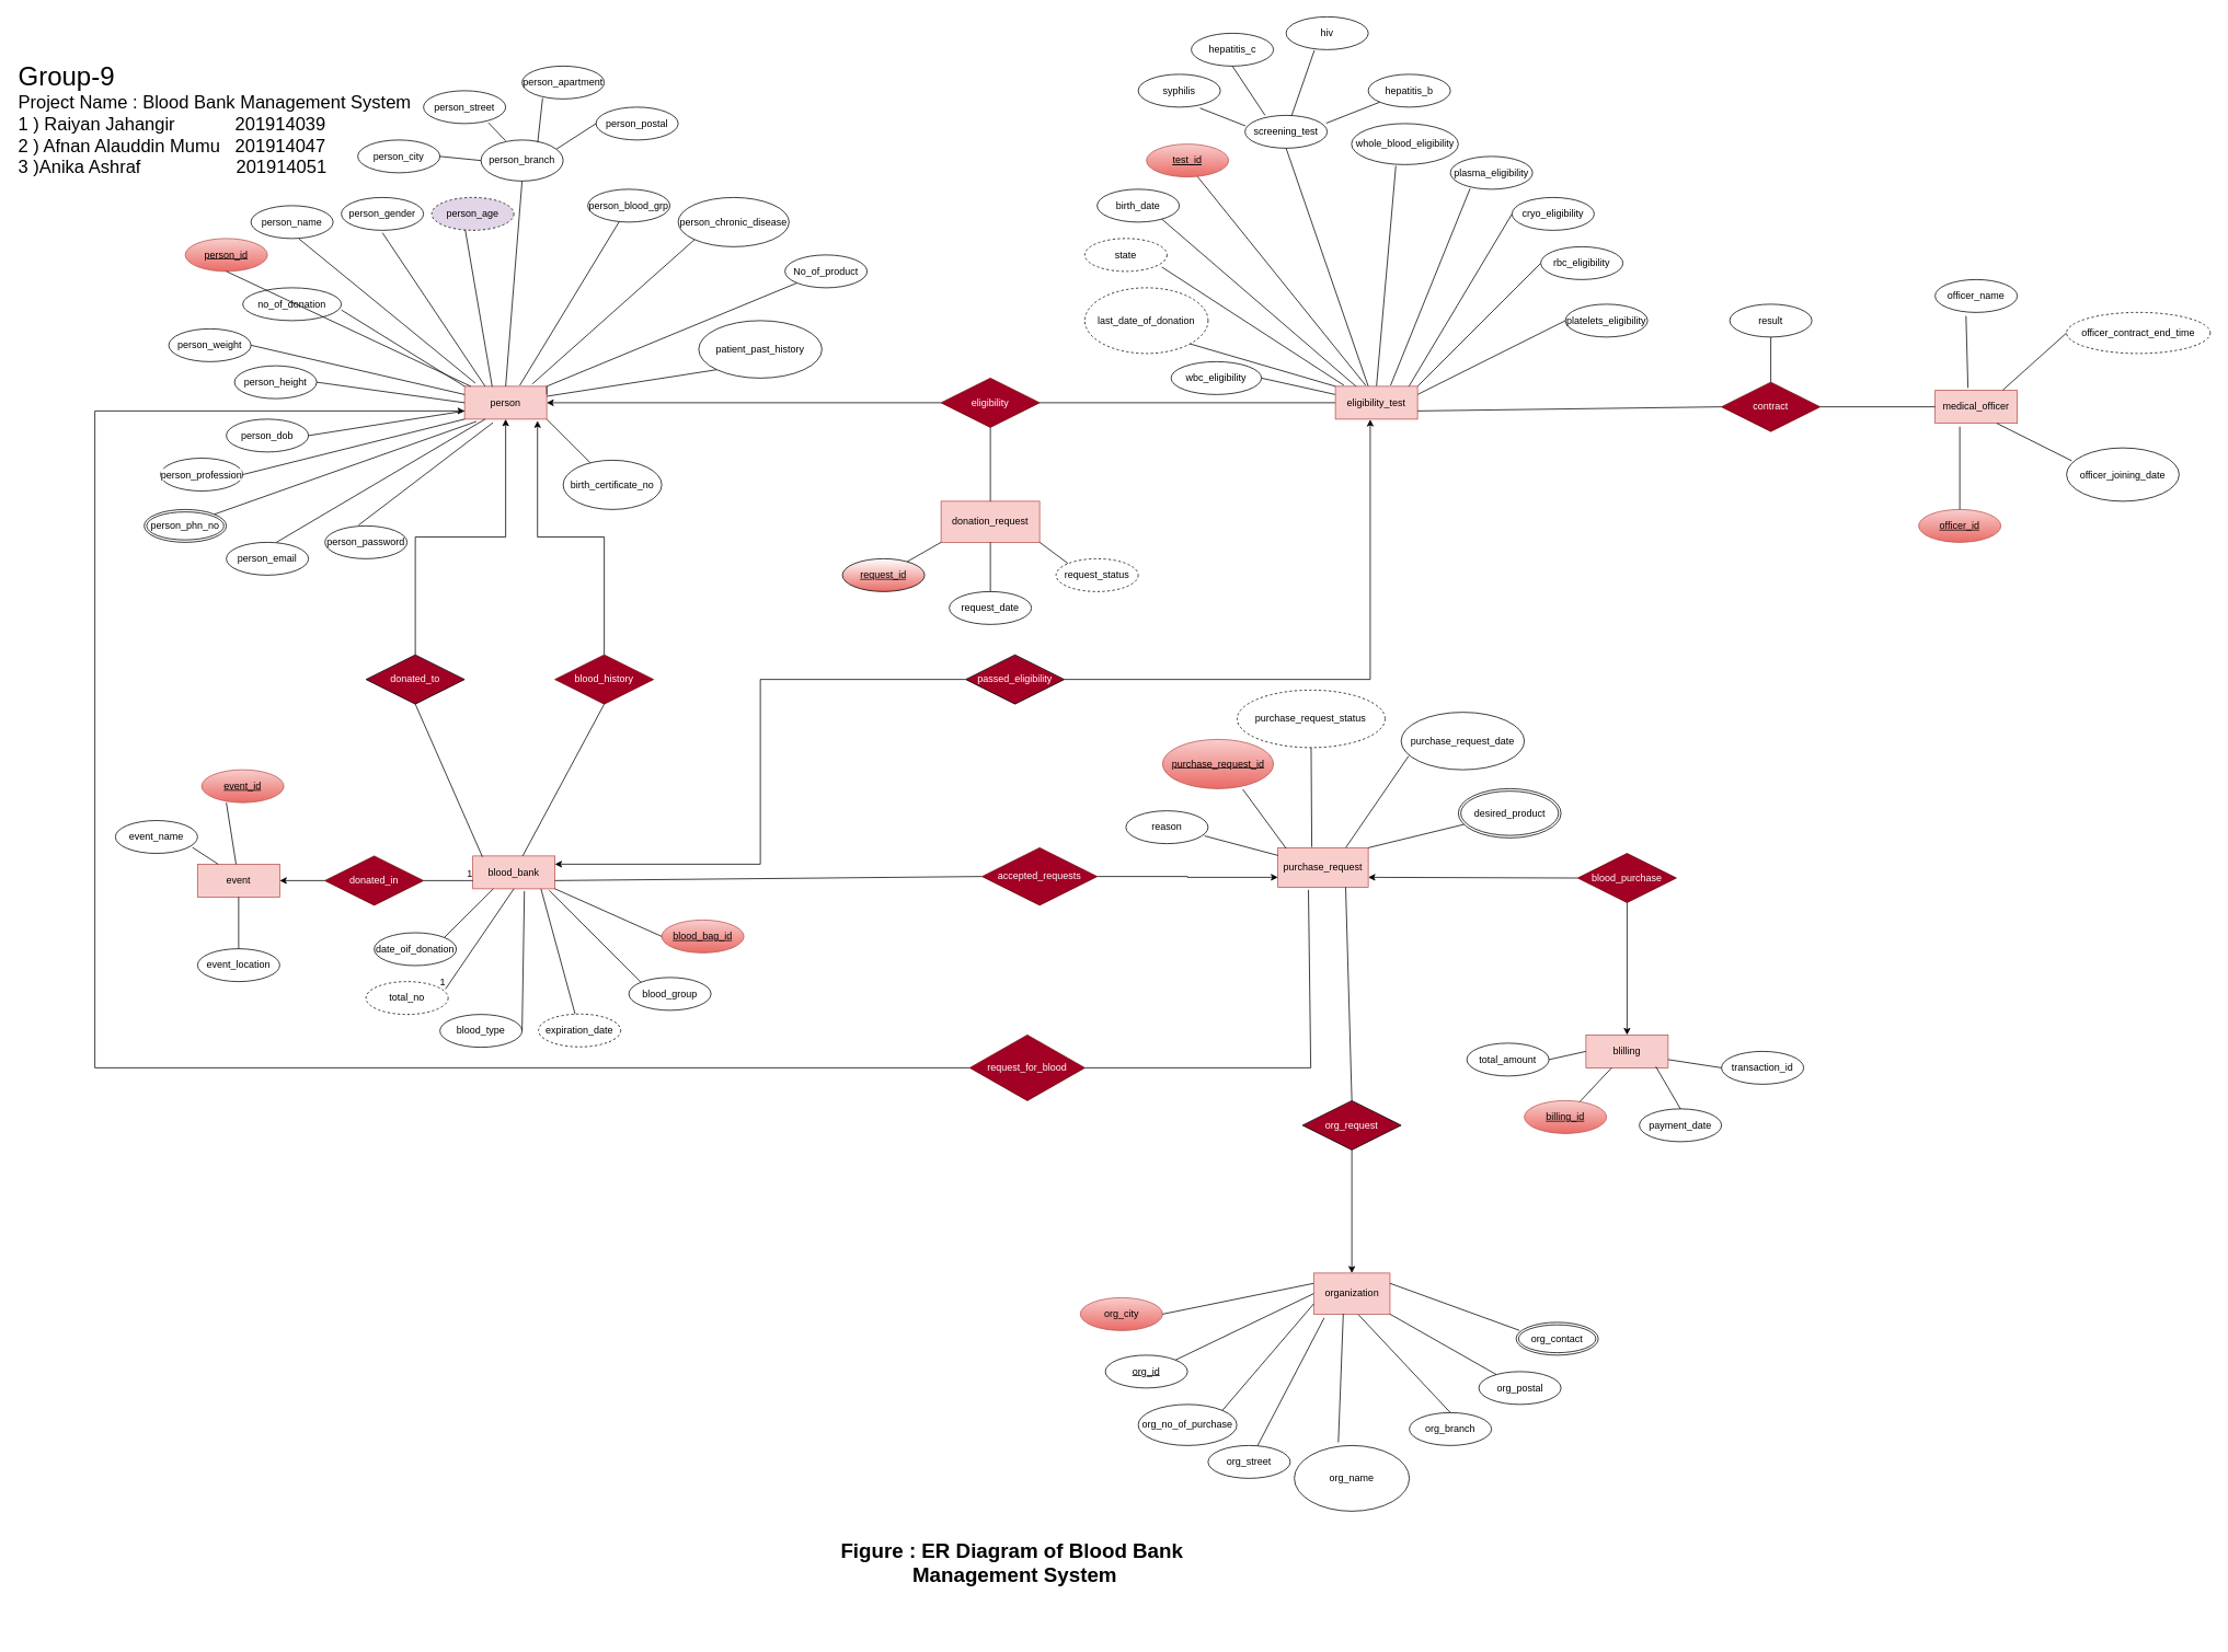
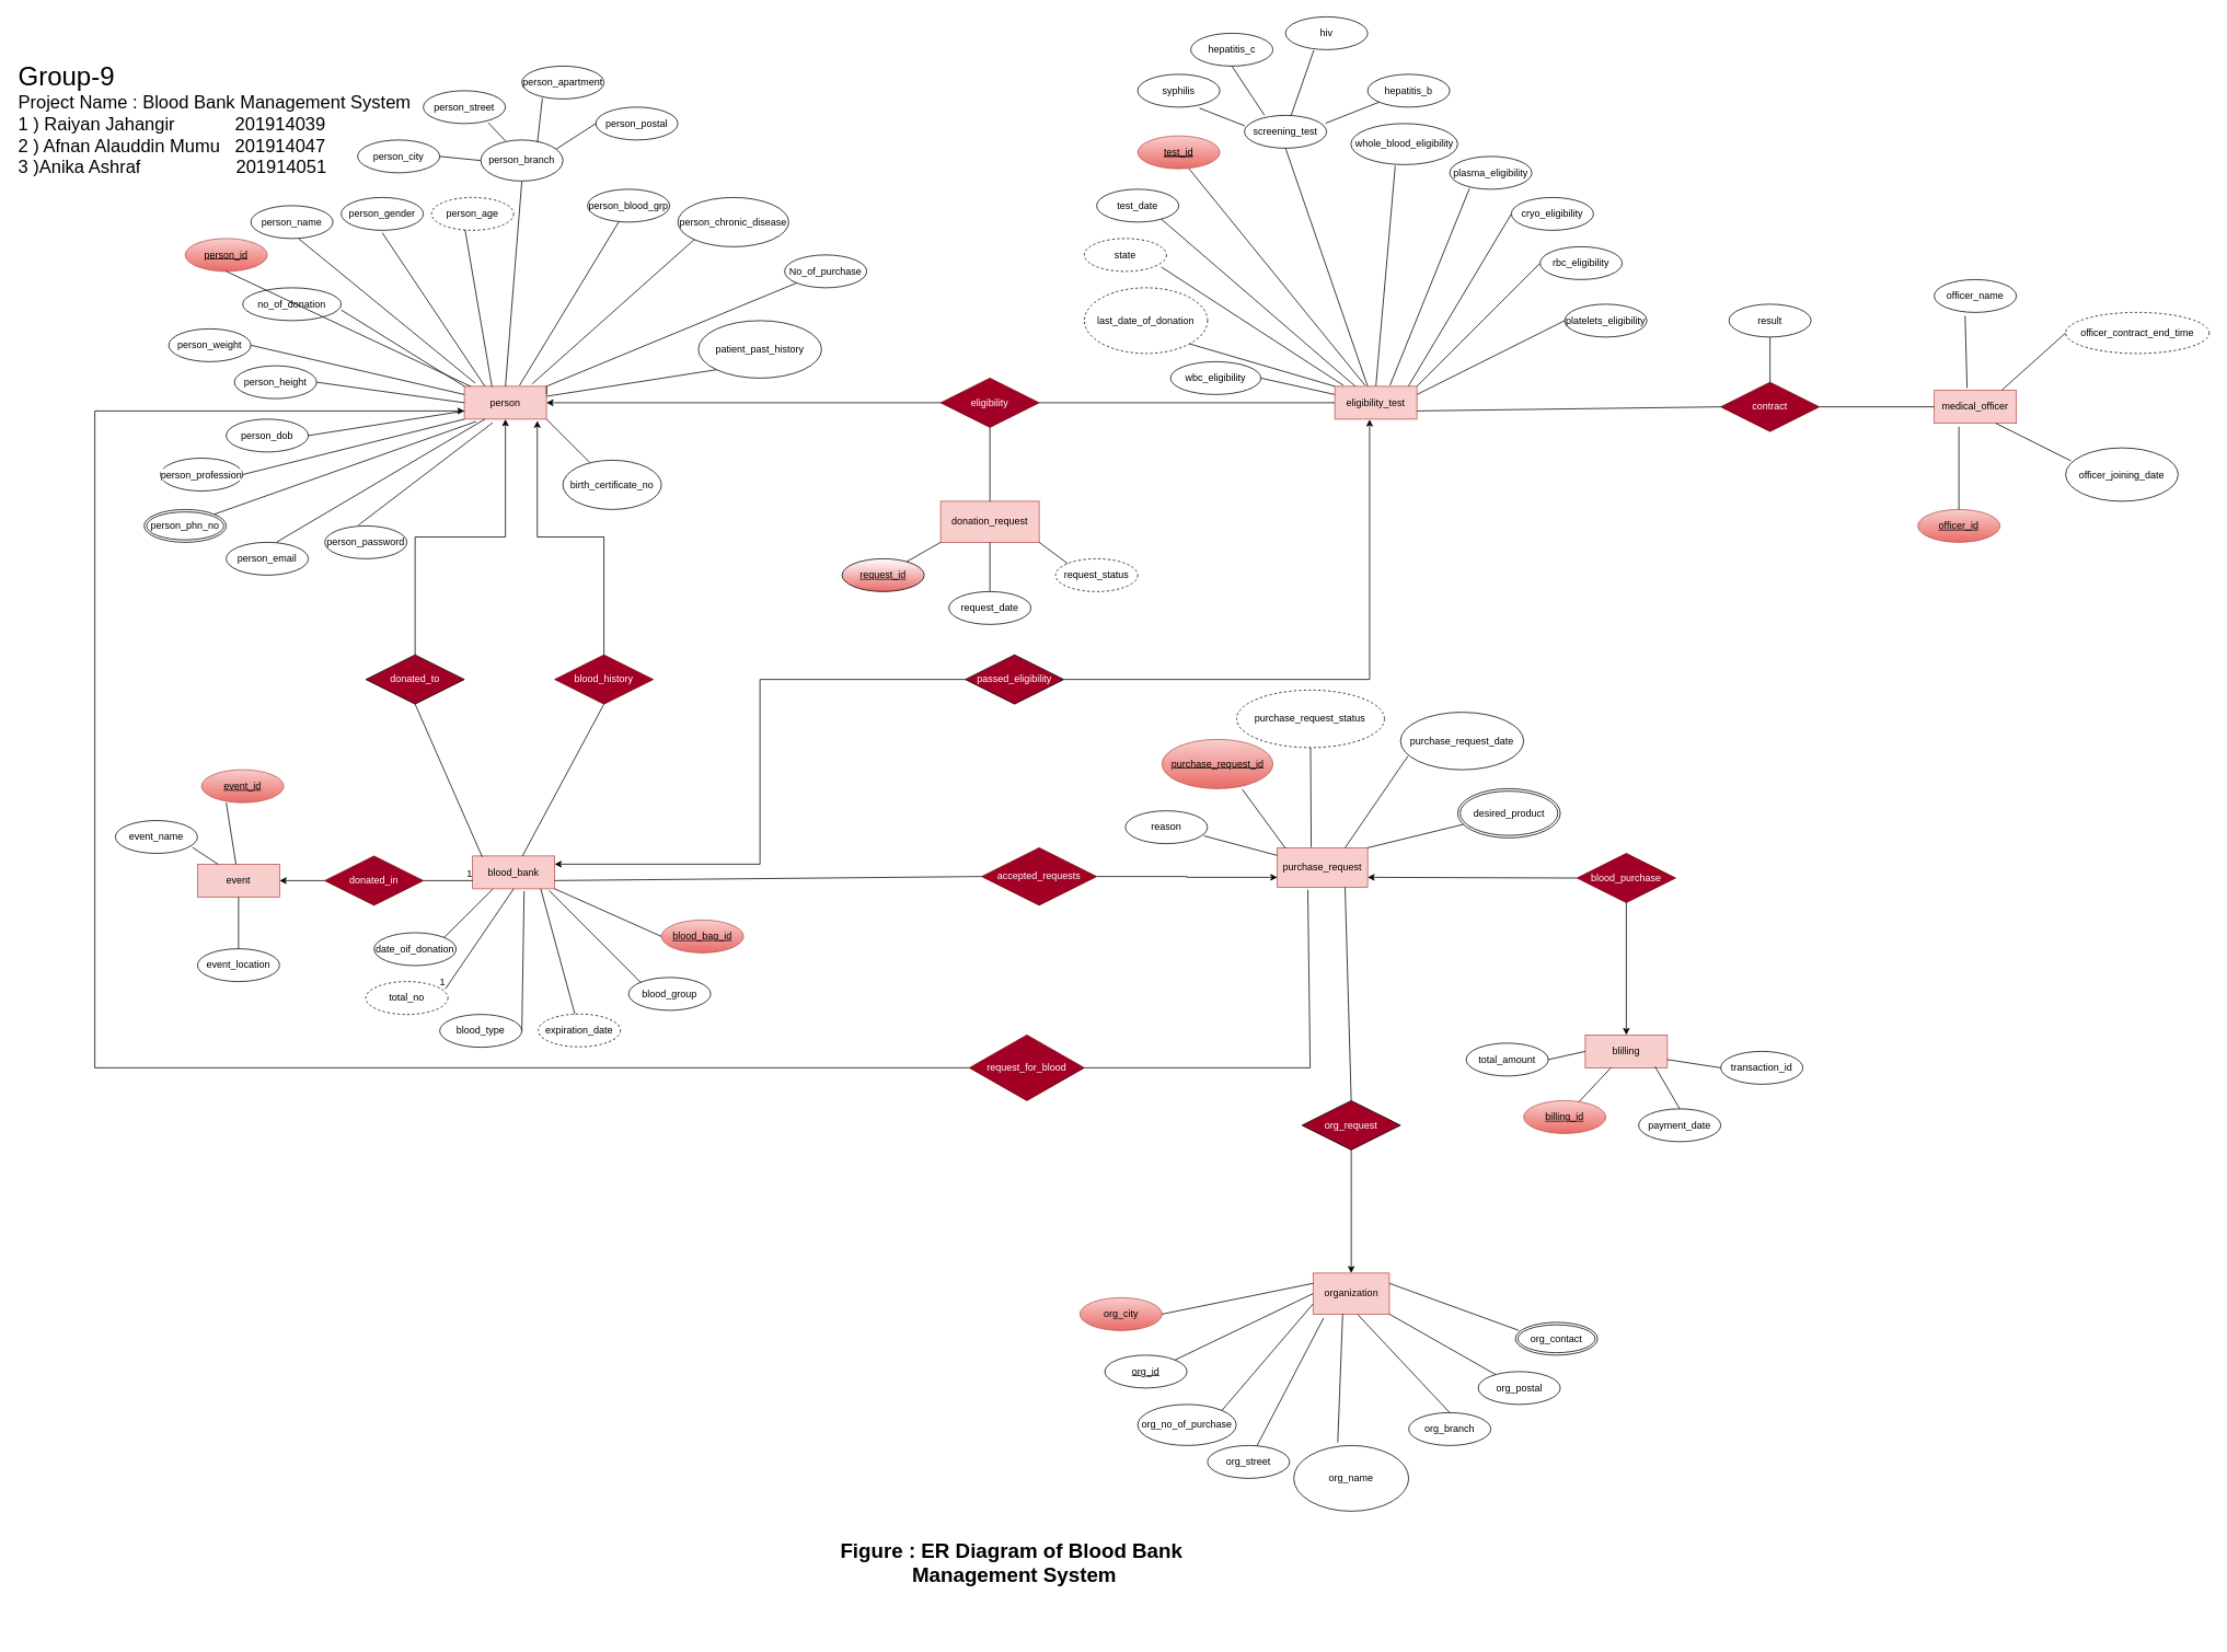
- <mxCell id="113" value="&lt;u&gt;test_id&lt;/u&gt;" style="ellipse;whiteSpace=wrap;html=1;align=center;fontStyle=4;fillColor=#f8cecc;strokeColor=#b85450;gradientColor=#ea6b66;" parent="1" vertex="1"><mxGeometry x="1395" y="175" width="100" height="40" as="geometry" /></mxCell>
+ <mxCell id="113" value="&lt;u&gt;test_id&lt;/u&gt;" style="ellipse;whiteSpace=wrap;html=1;align=center;fontStyle=4;fillColor=#f8cecc;strokeColor=#b85450;gradientColor=#ea6b66;" parent="1" vertex="1"><mxGeometry x="1385" y="165" width="100" height="40" as="geometry" /></mxCell>
- <mxCell id="150" value="birth_date" style="ellipse;whiteSpace=wrap;html=1;align=center;" parent="1" vertex="1"><mxGeometry x="1335" y="230" width="100" height="40" as="geometry" /></mxCell>
+ <mxCell id="150" value="test_date" style="ellipse;whiteSpace=wrap;html=1;align=center;" parent="1" vertex="1"><mxGeometry x="1335" y="230" width="100" height="40" as="geometry" /></mxCell>
- <mxCell id="52" value="person_age" style="ellipse;whiteSpace=wrap;html=1;align=center;dashed=1;fillColor=#e1d5e7;" parent="1" vertex="1"><mxGeometry x="525" y="240" width="100" height="40" as="geometry" /></mxCell>
+ <mxCell id="52" value="person_age" style="ellipse;whiteSpace=wrap;html=1;align=center;dashed=1;" parent="1" vertex="1"><mxGeometry x="525" y="240" width="100" height="40" as="geometry" /></mxCell>
- <mxCell id="35" value="No_of_product" style="ellipse;whiteSpace=wrap;html=1;align=center;" parent="1" vertex="1"><mxGeometry x="955" y="310" width="100" height="40" as="geometry" /></mxCell>
+ <mxCell id="35" value="No_of_purchase" style="ellipse;whiteSpace=wrap;html=1;align=center;" parent="1" vertex="1"><mxGeometry x="955" y="310" width="100" height="40" as="geometry" /></mxCell>
